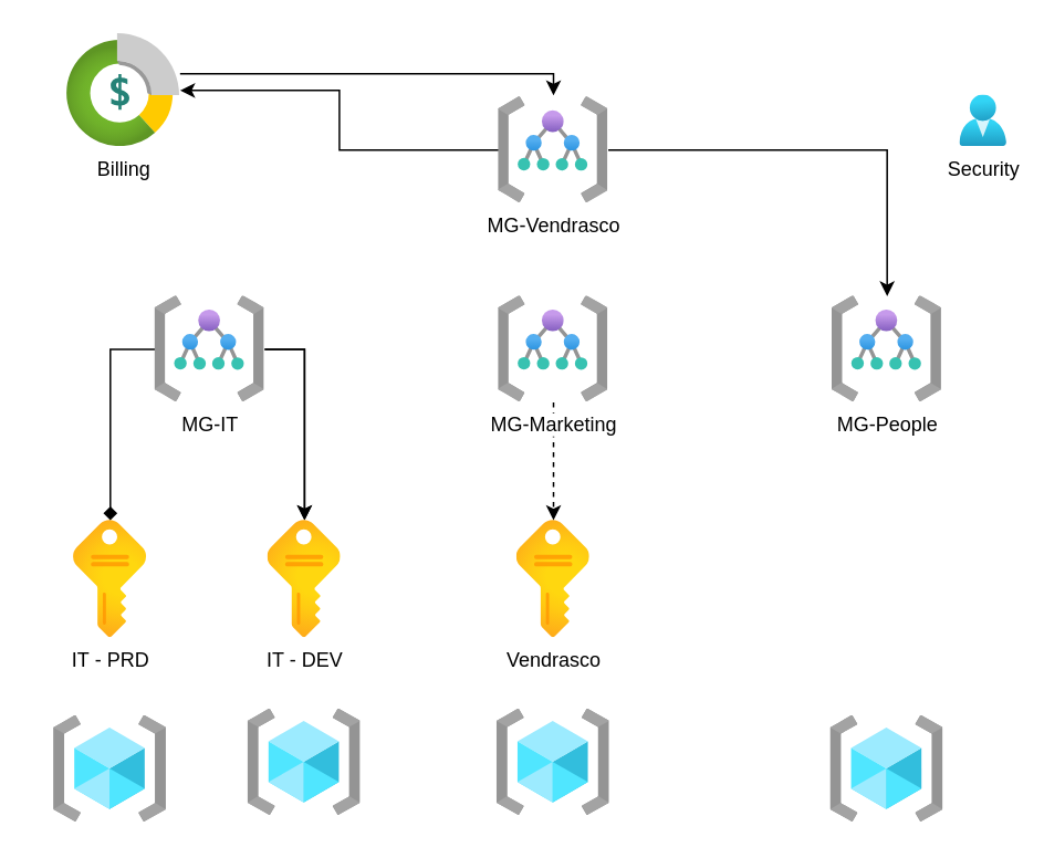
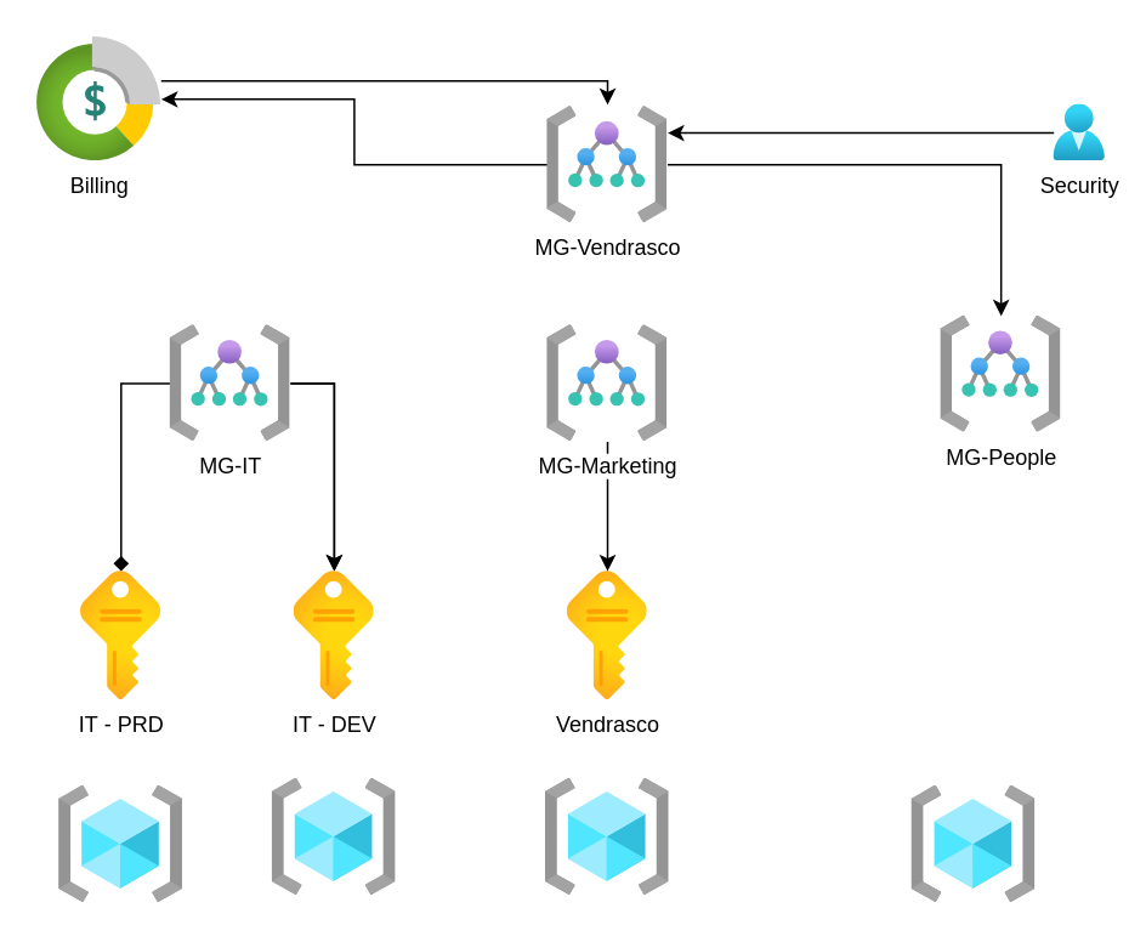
- <mxCell id="8" value="Billing" style="aspect=fixed;html=1;points=[];align=center;image;fontSize=12;image=img/lib/azure2/general/Cost_Management_and_Billing.svg;" vertex="1" parent="1"><mxGeometry x="40" y="20" width="68" height="68" as="geometry" /></mxCell>
+ <mxCell id="8" value="Billing" style="aspect=fixed;html=1;points=[];align=center;image;fontSize=12;image=img/lib/azure2/general/Cost_Management_and_Billing.svg;" vertex="1" parent="1"><mxGeometry x="20" width="68" height="68" as="geometry" y="20" /></mxCell>
+ <mxCell id="9" style="edgeStyle=orthogonalEdgeStyle;rounded=0;orthogonalLoop=1;jettySize=auto;html=1;" edge="1" parent="1" source="10" target="4"><mxGeometry relative="1" as="geometry"><Array as="points"><mxPoint x="585" y="79" /></Array></mxGeometry></mxCell>
- <mxCell id="17" value="MG-People" style="aspect=fixed;html=1;points=[];align=center;image;fontSize=12;image=img/lib/azure2/general/Management_Groups.svg;" vertex="1" parent="1"><mxGeometry x="501" y="178" width="66" height="64" as="geometry" /></mxCell>
+ <mxCell id="17" value="MG-People" style="aspect=fixed;html=1;points=[];align=center;image;fontSize=12;image=img/lib/azure2/general/Management_Groups.svg;" vertex="1" parent="1"><mxGeometry x="516" y="173" width="66" height="64" as="geometry" /></mxCell>
- <mxCell id="15" style="edgeStyle=orthogonalEdgeStyle;rounded=0;orthogonalLoop=1;jettySize=auto;html=1;dashed=1;" edge="1" parent="1" source="16" target="6"><mxGeometry relative="1" as="geometry" /></mxCell>
+ <mxCell id="15" style="edgeStyle=orthogonalEdgeStyle;rounded=0;orthogonalLoop=1;jettySize=auto;html=1;" edge="1" parent="1" source="16" target="6"><mxGeometry relative="1" as="geometry" /></mxCell>
